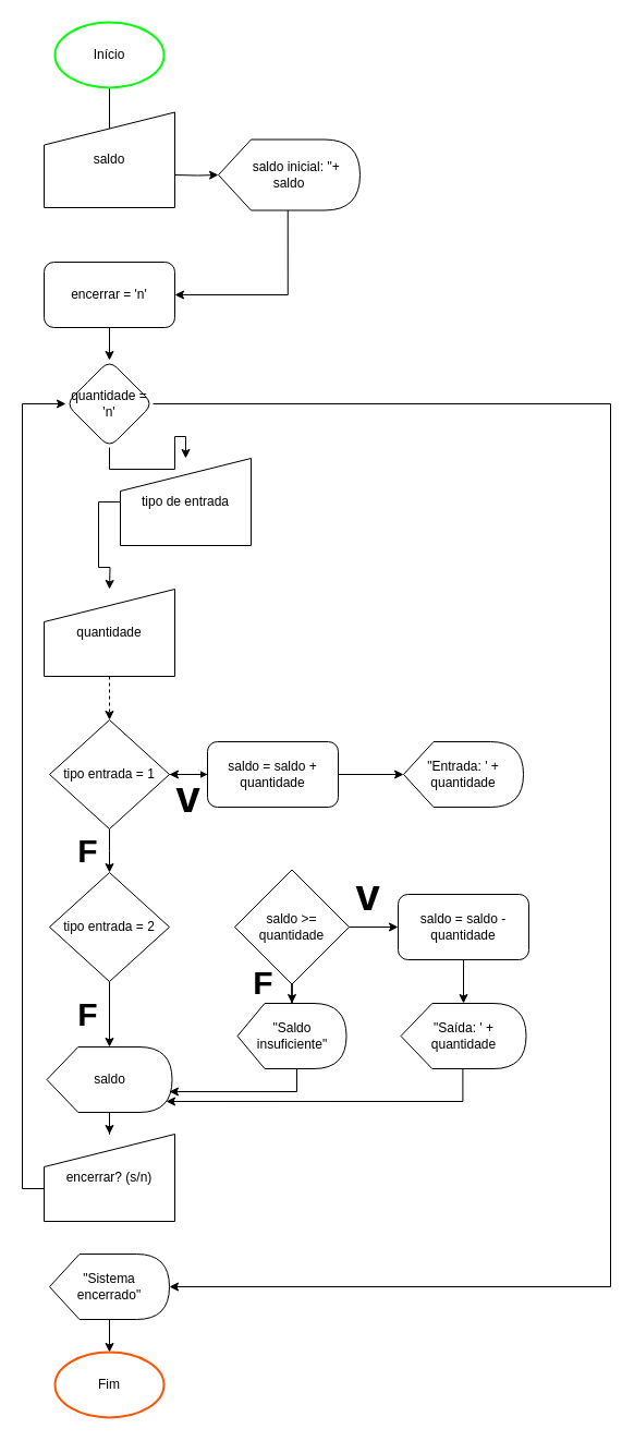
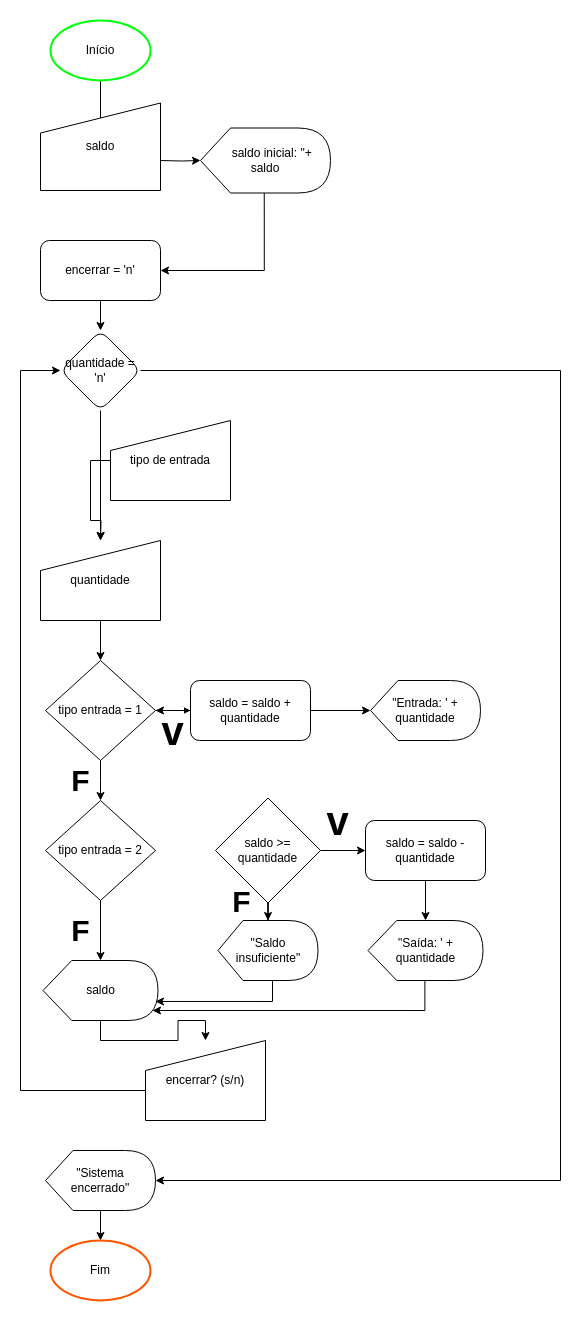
- <mxCell id="9" value="" style="edgeStyle=orthogonalEdgeStyle;rounded=0;orthogonalLoop=1;jettySize=auto;html=1;" edge="1" parent="1" source="11" target="13"><mxGeometry relative="1" as="geometry" /></mxCell>
+ <mxCell id="9" value="" style="edgeStyle=orthogonalEdgeStyle;rounded=0;orthogonalLoop=1;jettySize=auto;html=1;" edge="1" parent="1" source="11" target="15"><mxGeometry relative="1" as="geometry" /></mxCell>
- <mxCell id="14" value="" style="edgeStyle=orthogonalEdgeStyle;rounded=0;orthogonalLoop=1;jettySize=auto;html=1;dashed=1;" edge="1" parent="1" source="15" target="18"><mxGeometry relative="1" as="geometry" /></mxCell>
+ <mxCell id="14" value="" style="edgeStyle=orthogonalEdgeStyle;rounded=0;orthogonalLoop=1;jettySize=auto;html=1;" edge="1" parent="1" source="15" target="18"><mxGeometry relative="1" as="geometry" /></mxCell>
- <mxCell id="37" value="encerrar? (s/n)" style="shape=manualInput;whiteSpace=wrap;html=1;" vertex="1" parent="1"><mxGeometry x="40" y="1040" width="120" height="80" as="geometry" /></mxCell>
+ <mxCell id="37" value="encerrar? (s/n)" style="shape=manualInput;whiteSpace=wrap;html=1;" vertex="1" parent="1"><mxGeometry x="145" y="1040" width="120" height="80" as="geometry" /></mxCell>
